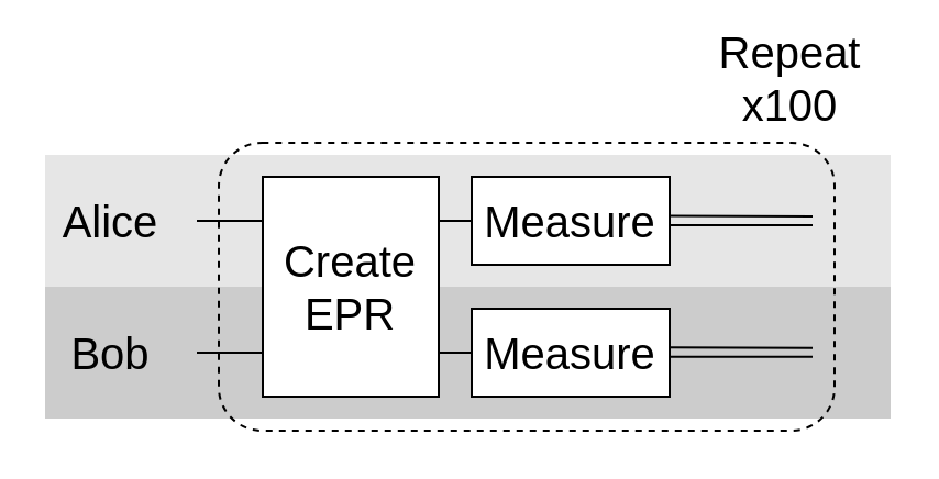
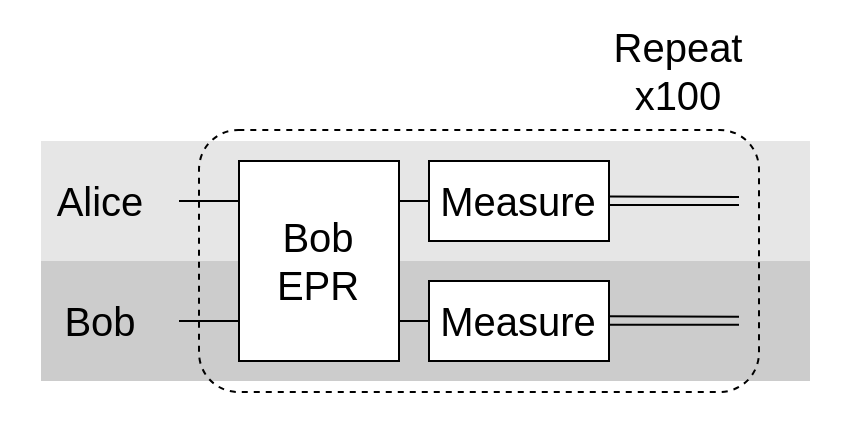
- <mxCell id="10" value="Repeat x100" style="text;html=1;strokeColor=none;fillColor=none;align=center;verticalAlign=middle;whiteSpace=wrap;rounded=0;dashed=1;fontSize=20;" parent="1" vertex="1"><mxGeometry x="329" y="20" width="60" height="30" as="geometry" /></mxCell>
+ <mxCell id="10" value="Repeat x100" style="text;html=1;strokeColor=none;fillColor=none;align=center;verticalAlign=middle;whiteSpace=wrap;rounded=0;dashed=1;fontSize=20;" parent="1" vertex="1"><mxGeometry x="309" y="20" width="60" height="30" as="geometry" /></mxCell>
- <mxCell id="9" value="Create&lt;br&gt;EPR" style="rounded=0;whiteSpace=wrap;html=1;fontSize=20;" parent="1" vertex="1"><mxGeometry x="119" y="80" width="80" height="100" as="geometry" /></mxCell>
+ <mxCell id="9" value="Bob&lt;br&gt;EPR" style="rounded=0;whiteSpace=wrap;html=1;fontSize=20;" parent="1" vertex="1"><mxGeometry x="119" y="80" width="80" height="100" as="geometry" /></mxCell>
